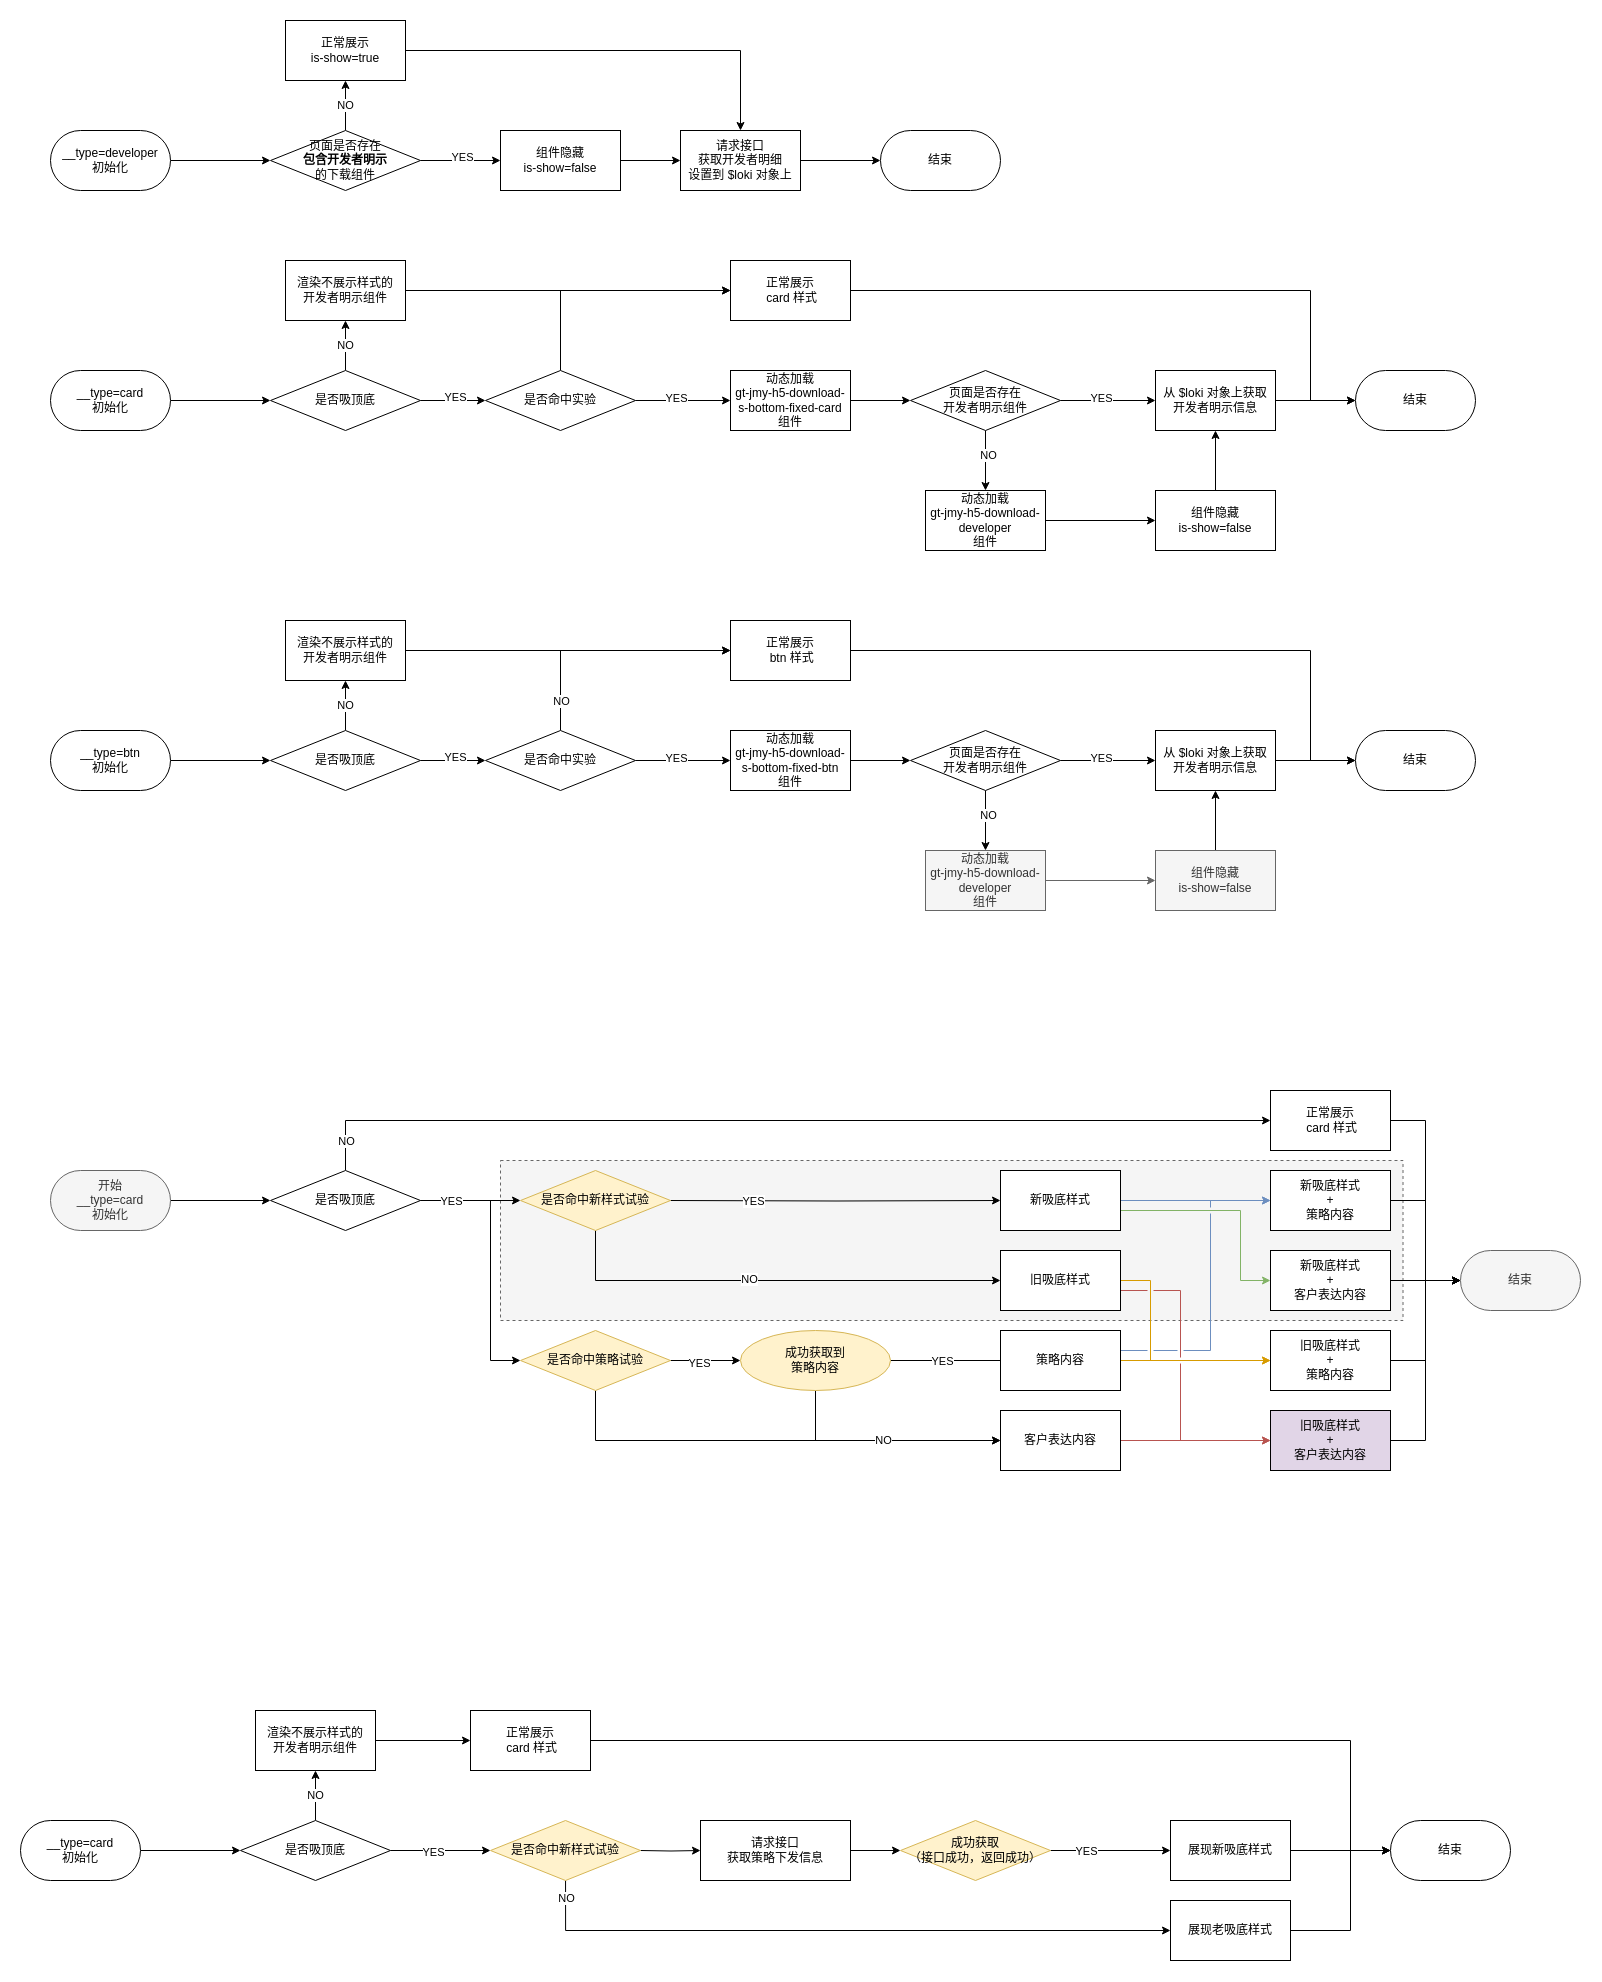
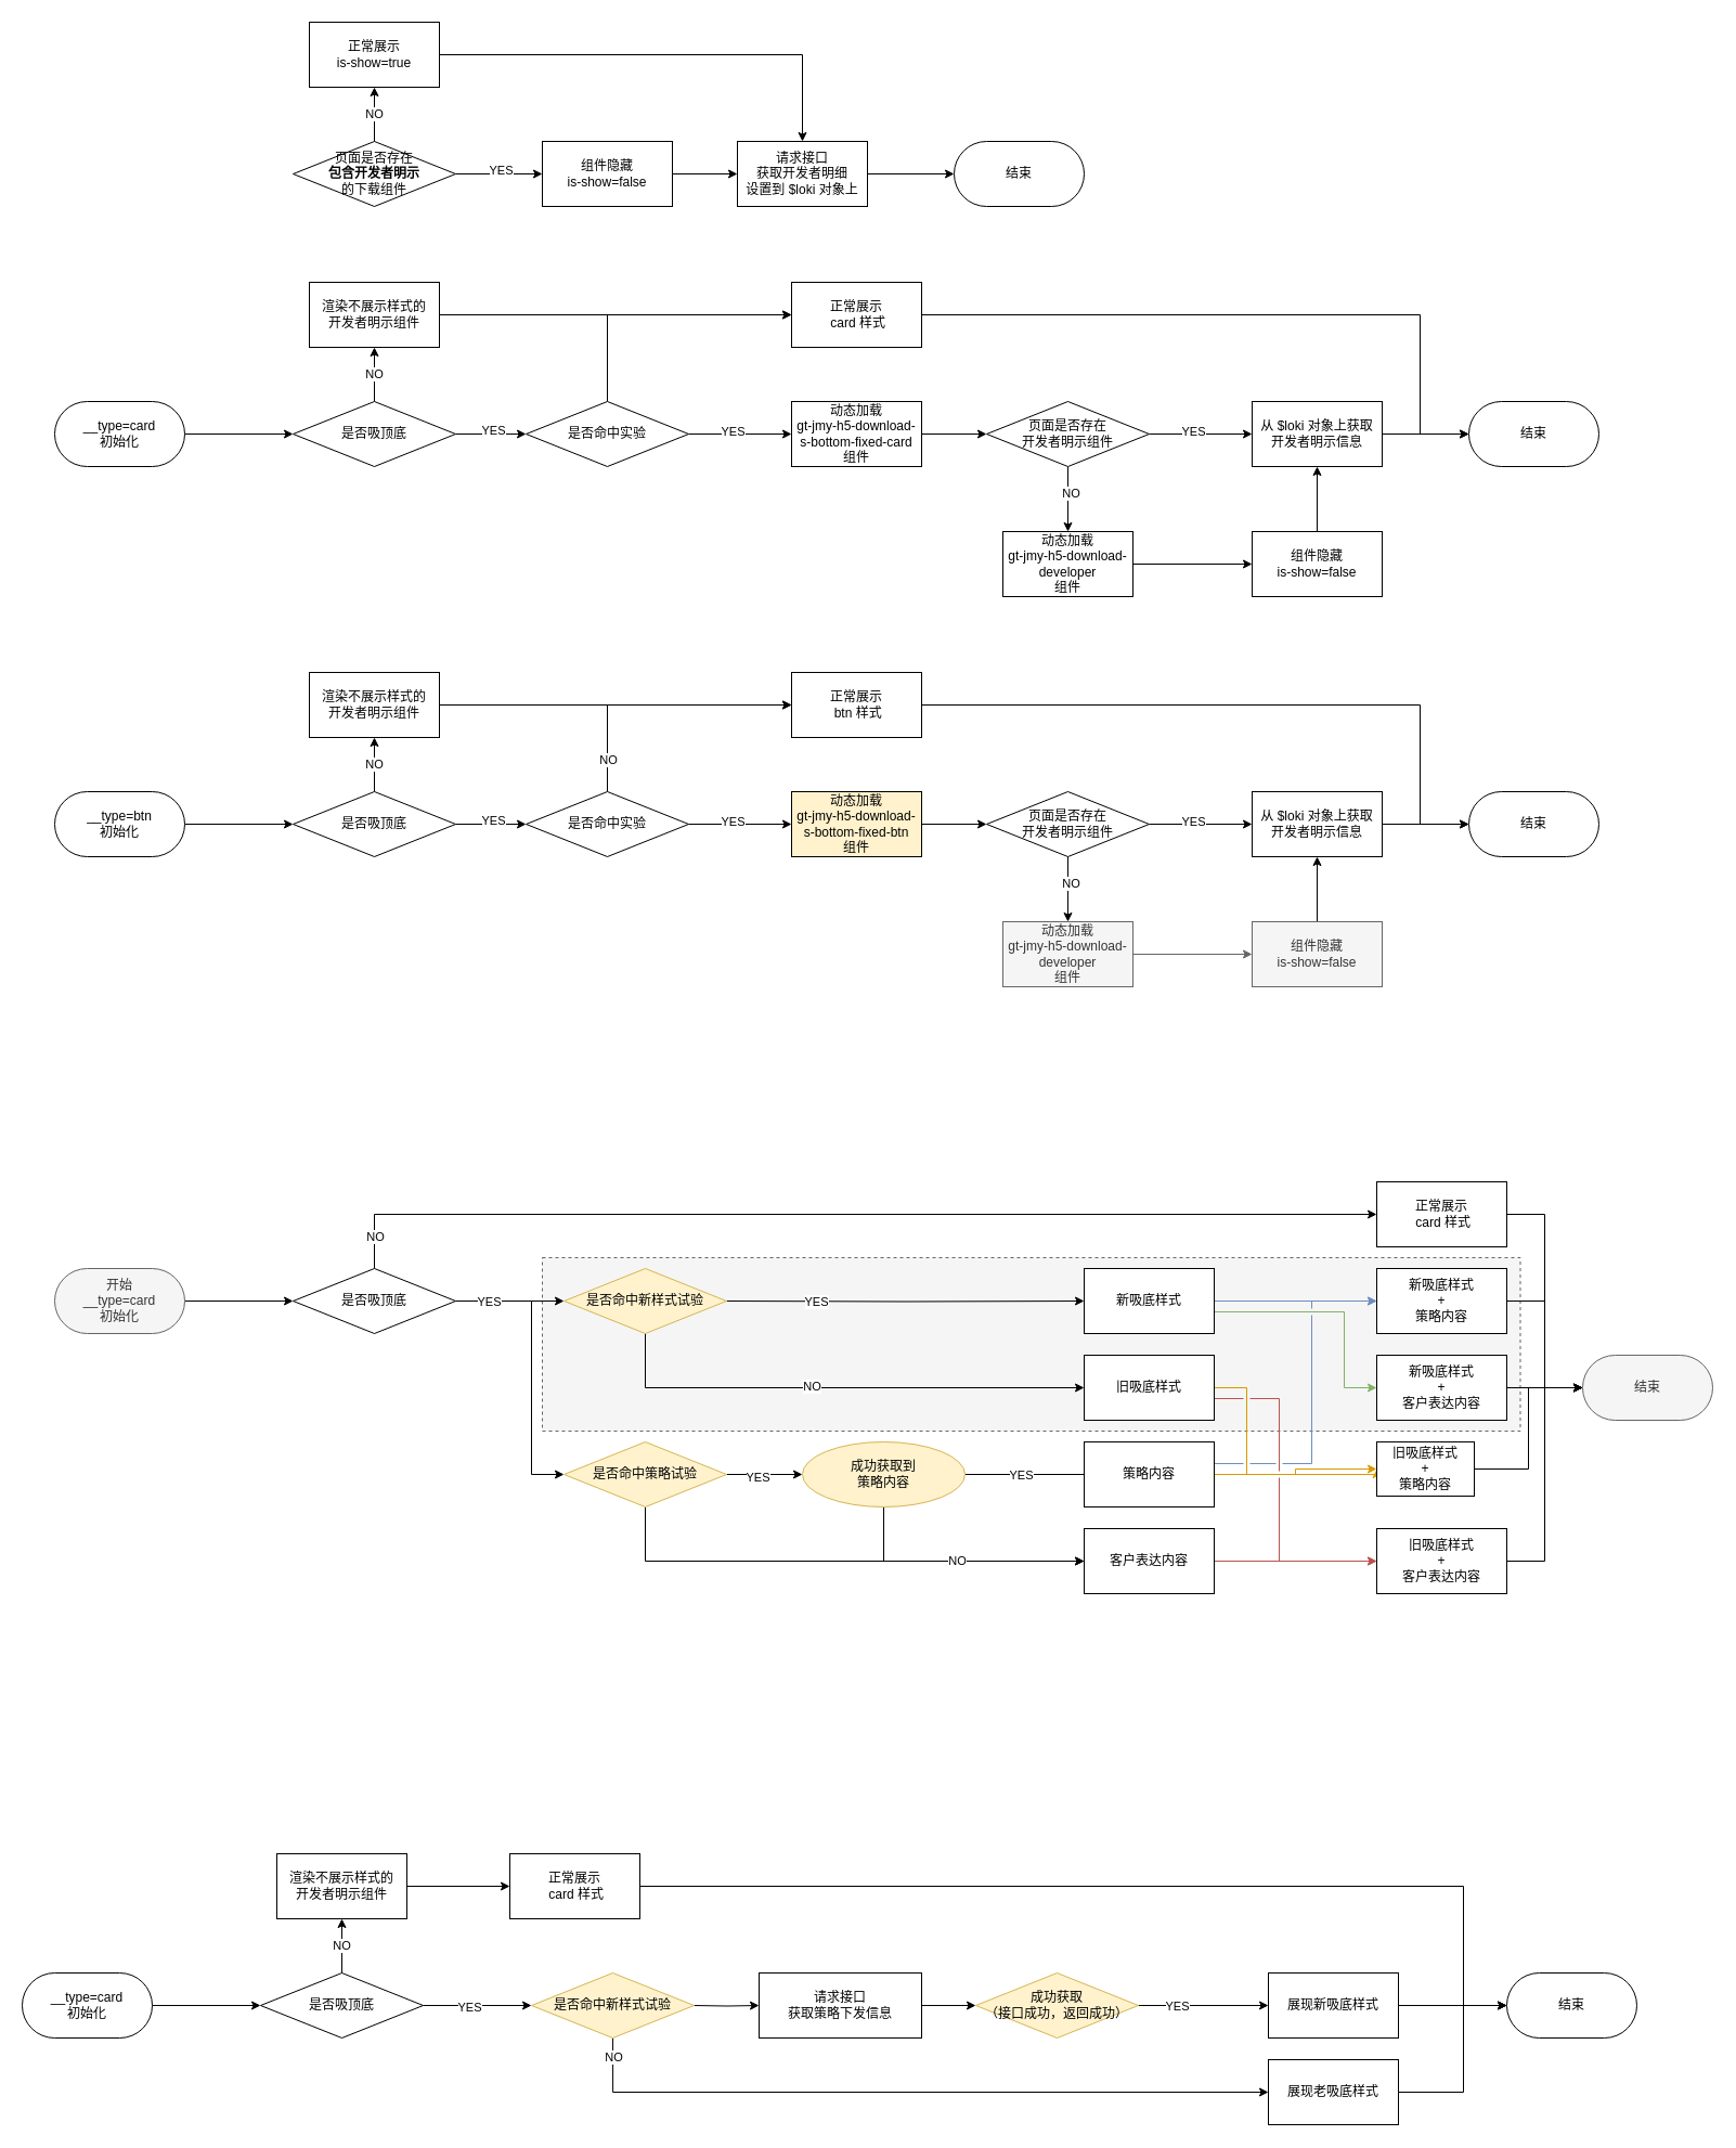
- <mxCell id="12" value="__type=developer&lt;br&gt;初始化" style="rounded=1;whiteSpace=wrap;html=1;arcSize=50;" parent="1" vertex="1"><mxGeometry x="50" y="130" width="120" height="60" as="geometry" /></mxCell>
- <mxCell id="11" value="" style="edgeStyle=orthogonalEdgeStyle;rounded=0;orthogonalLoop=1;jettySize=auto;html=1;" parent="1" source="12" target="16" edge="1"><mxGeometry relative="1" as="geometry" /></mxCell>
- <mxCell id="58" value="动态加载&lt;br&gt;gt-jmy-h5-download-s-bottom-fixed-btn&lt;br&gt;组件" style="whiteSpace=wrap;html=1;rounded=1;arcSize=0;" parent="1" vertex="1"><mxGeometry x="730" y="730" width="120" height="60" as="geometry" /></mxCell>
+ <mxCell id="58" value="动态加载&lt;br&gt;gt-jmy-h5-download-s-bottom-fixed-btn&lt;br&gt;组件" style="whiteSpace=wrap;html=1;rounded=1;arcSize=0;fillColor=#fff2cc;" parent="1" vertex="1"><mxGeometry x="730" y="730" width="120" height="60" as="geometry" /></mxCell>
- <mxCell id="136" value="旧吸底样式&lt;br&gt;+&lt;br&gt;策略内容" style="whiteSpace=wrap;html=1;rounded=1;arcSize=0;" vertex="1" parent="1"><mxGeometry x="1270" y="1330" width="120" height="60" as="geometry" /></mxCell>
+ <mxCell id="136" value="旧吸底样式&lt;br&gt;+&lt;br&gt;策略内容" style="whiteSpace=wrap;html=1;rounded=1;arcSize=0;" vertex="1" parent="1"><mxGeometry x="1270" y="1330" width="90" height="50" as="geometry" /></mxCell>
- <mxCell id="138" value="旧吸底样式&lt;br&gt;+&lt;br&gt;客户表达内容" style="whiteSpace=wrap;html=1;rounded=1;arcSize=0;fillColor=#e1d5e7;" vertex="1" parent="1"><mxGeometry x="1270" y="1410" width="120" height="60" as="geometry" /></mxCell>
+ <mxCell id="138" value="旧吸底样式&lt;br&gt;+&lt;br&gt;客户表达内容" style="whiteSpace=wrap;html=1;rounded=1;arcSize=0;" vertex="1" parent="1"><mxGeometry x="1270" y="1410" width="120" height="60" as="geometry" /></mxCell>
